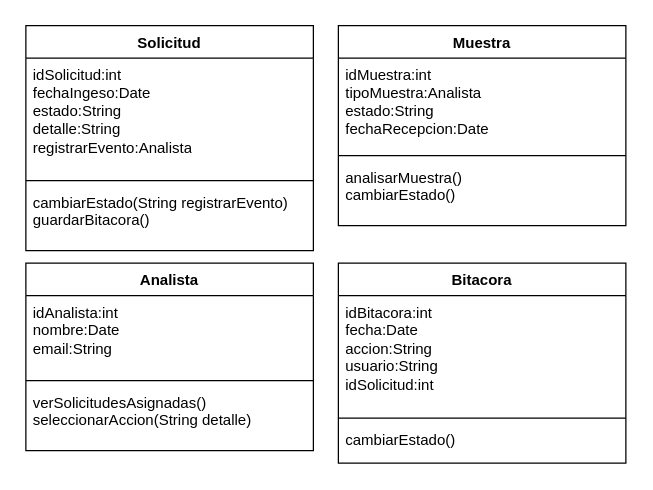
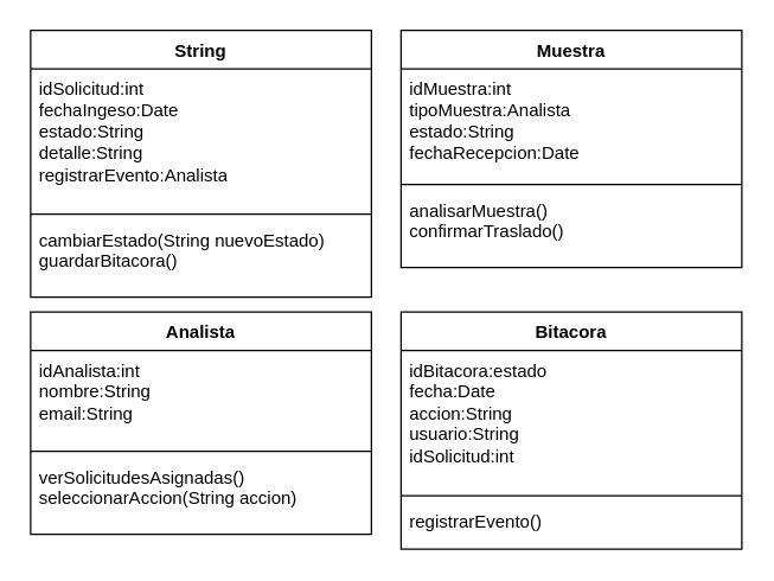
- <mxCell id="2" value="Solicitud" style="swimlane;fontStyle=1;align=center;verticalAlign=top;childLayout=stackLayout;horizontal=1;startSize=26;horizontalStack=0;resizeParent=1;resizeParentMax=0;resizeLast=0;collapsible=1;marginBottom=0;whiteSpace=wrap;html=1;" vertex="1" parent="1"><mxGeometry x="20" y="20" width="230" height="180" as="geometry" /></mxCell>
+ <mxCell id="2" value="String" style="swimlane;fontStyle=1;align=center;verticalAlign=top;childLayout=stackLayout;horizontal=1;startSize=26;horizontalStack=0;resizeParent=1;resizeParentMax=0;resizeLast=0;collapsible=1;marginBottom=0;whiteSpace=wrap;html=1;" vertex="1" parent="1"><mxGeometry x="20" y="20" width="230" height="180" as="geometry" /></mxCell>
- <mxCell id="9" value="analisarMuestra()&lt;div&gt;cambiarEstado()&lt;/div&gt;" style="text;strokeColor=none;fillColor=none;align=left;verticalAlign=top;spacingLeft=4;spacingRight=4;overflow=hidden;rotatable=0;points=[[0,0.5],[1,0.5]];portConstraint=eastwest;whiteSpace=wrap;html=1;" vertex="1" parent="6"><mxGeometry y="108" width="230" height="52" as="geometry" /></mxCell>
+ <mxCell id="9" value="analisarMuestra()&lt;div&gt;confirmarTraslado()&lt;/div&gt;" style="text;strokeColor=none;fillColor=none;align=left;verticalAlign=top;spacingLeft=4;spacingRight=4;overflow=hidden;rotatable=0;points=[[0,0.5],[1,0.5]];portConstraint=eastwest;whiteSpace=wrap;html=1;" vertex="1" parent="6"><mxGeometry y="108" width="230" height="52" as="geometry" /></mxCell>
- <mxCell id="5" value="cambiarEstado(String registrarEvento)&lt;div&gt;guardarBitacora()&lt;/div&gt;" style="text;strokeColor=none;fillColor=none;align=left;verticalAlign=top;spacingLeft=4;spacingRight=4;overflow=hidden;rotatable=0;points=[[0,0.5],[1,0.5]];portConstraint=eastwest;whiteSpace=wrap;html=1;" vertex="1" parent="2"><mxGeometry y="128" width="230" height="52" as="geometry" /></mxCell>
+ <mxCell id="5" value="cambiarEstado(String nuevoEstado)&lt;div&gt;guardarBitacora()&lt;/div&gt;" style="text;strokeColor=none;fillColor=none;align=left;verticalAlign=top;spacingLeft=4;spacingRight=4;overflow=hidden;rotatable=0;points=[[0,0.5],[1,0.5]];portConstraint=eastwest;whiteSpace=wrap;html=1;" vertex="1" parent="2"><mxGeometry y="128" width="230" height="52" as="geometry" /></mxCell>
- <mxCell id="11" value="idAnalista:int&lt;div&gt;nombre:Date&lt;/div&gt;&lt;div&gt;email:String&lt;/div&gt;" style="text;strokeColor=none;fillColor=none;align=left;verticalAlign=top;spacingLeft=4;spacingRight=4;overflow=hidden;rotatable=0;points=[[0,0.5],[1,0.5]];portConstraint=eastwest;whiteSpace=wrap;html=1;" vertex="1" parent="10"><mxGeometry y="26" width="230" height="64" as="geometry" /></mxCell>
+ <mxCell id="11" value="idAnalista:int&lt;div&gt;nombre:String&lt;/div&gt;&lt;div&gt;email:String&lt;/div&gt;" style="text;strokeColor=none;fillColor=none;align=left;verticalAlign=top;spacingLeft=4;spacingRight=4;overflow=hidden;rotatable=0;points=[[0,0.5],[1,0.5]];portConstraint=eastwest;whiteSpace=wrap;html=1;" vertex="1" parent="10"><mxGeometry y="26" width="230" height="64" as="geometry" /></mxCell>
- <mxCell id="15" value="idBitacora:int&lt;div&gt;fecha:Date&lt;/div&gt;&lt;div&gt;accion:String&lt;/div&gt;&lt;div&gt;usuario:String&lt;/div&gt;&lt;div&gt;idSolicitud:int&lt;/div&gt;" style="text;strokeColor=none;fillColor=none;align=left;verticalAlign=top;spacingLeft=4;spacingRight=4;overflow=hidden;rotatable=0;points=[[0,0.5],[1,0.5]];portConstraint=eastwest;whiteSpace=wrap;html=1;" vertex="1" parent="14"><mxGeometry y="26" width="230" height="94" as="geometry" /></mxCell>
+ <mxCell id="15" value="idBitacora:estado&lt;div&gt;fecha:Date&lt;/div&gt;&lt;div&gt;accion:String&lt;/div&gt;&lt;div&gt;usuario:String&lt;/div&gt;&lt;div&gt;idSolicitud:int&lt;/div&gt;" style="text;strokeColor=none;fillColor=none;align=left;verticalAlign=top;spacingLeft=4;spacingRight=4;overflow=hidden;rotatable=0;points=[[0,0.5],[1,0.5]];portConstraint=eastwest;whiteSpace=wrap;html=1;" vertex="1" parent="14"><mxGeometry y="26" width="230" height="94" as="geometry" /></mxCell>
- <mxCell id="13" value="verSolicitudesAsignadas()&lt;div&gt;seleccionarAccion(String detalle)&lt;/div&gt;" style="text;strokeColor=none;fillColor=none;align=left;verticalAlign=top;spacingLeft=4;spacingRight=4;overflow=hidden;rotatable=0;points=[[0,0.5],[1,0.5]];portConstraint=eastwest;whiteSpace=wrap;html=1;" vertex="1" parent="10"><mxGeometry y="98" width="230" height="52" as="geometry" /></mxCell>
+ <mxCell id="13" value="verSolicitudesAsignadas()&lt;div&gt;seleccionarAccion(String accion)&lt;/div&gt;" style="text;strokeColor=none;fillColor=none;align=left;verticalAlign=top;spacingLeft=4;spacingRight=4;overflow=hidden;rotatable=0;points=[[0,0.5],[1,0.5]];portConstraint=eastwest;whiteSpace=wrap;html=1;" vertex="1" parent="10"><mxGeometry y="98" width="230" height="52" as="geometry" /></mxCell>
- <mxCell id="17" value="cambiarEstado()" style="text;strokeColor=none;fillColor=none;align=left;verticalAlign=top;spacingLeft=4;spacingRight=4;overflow=hidden;rotatable=0;points=[[0,0.5],[1,0.5]];portConstraint=eastwest;whiteSpace=wrap;html=1;" vertex="1" parent="14"><mxGeometry y="128" width="230" height="32" as="geometry" /></mxCell>
+ <mxCell id="17" value="registrarEvento()" style="text;strokeColor=none;fillColor=none;align=left;verticalAlign=top;spacingLeft=4;spacingRight=4;overflow=hidden;rotatable=0;points=[[0,0.5],[1,0.5]];portConstraint=eastwest;whiteSpace=wrap;html=1;" vertex="1" parent="14"><mxGeometry y="128" width="230" height="32" as="geometry" /></mxCell>
